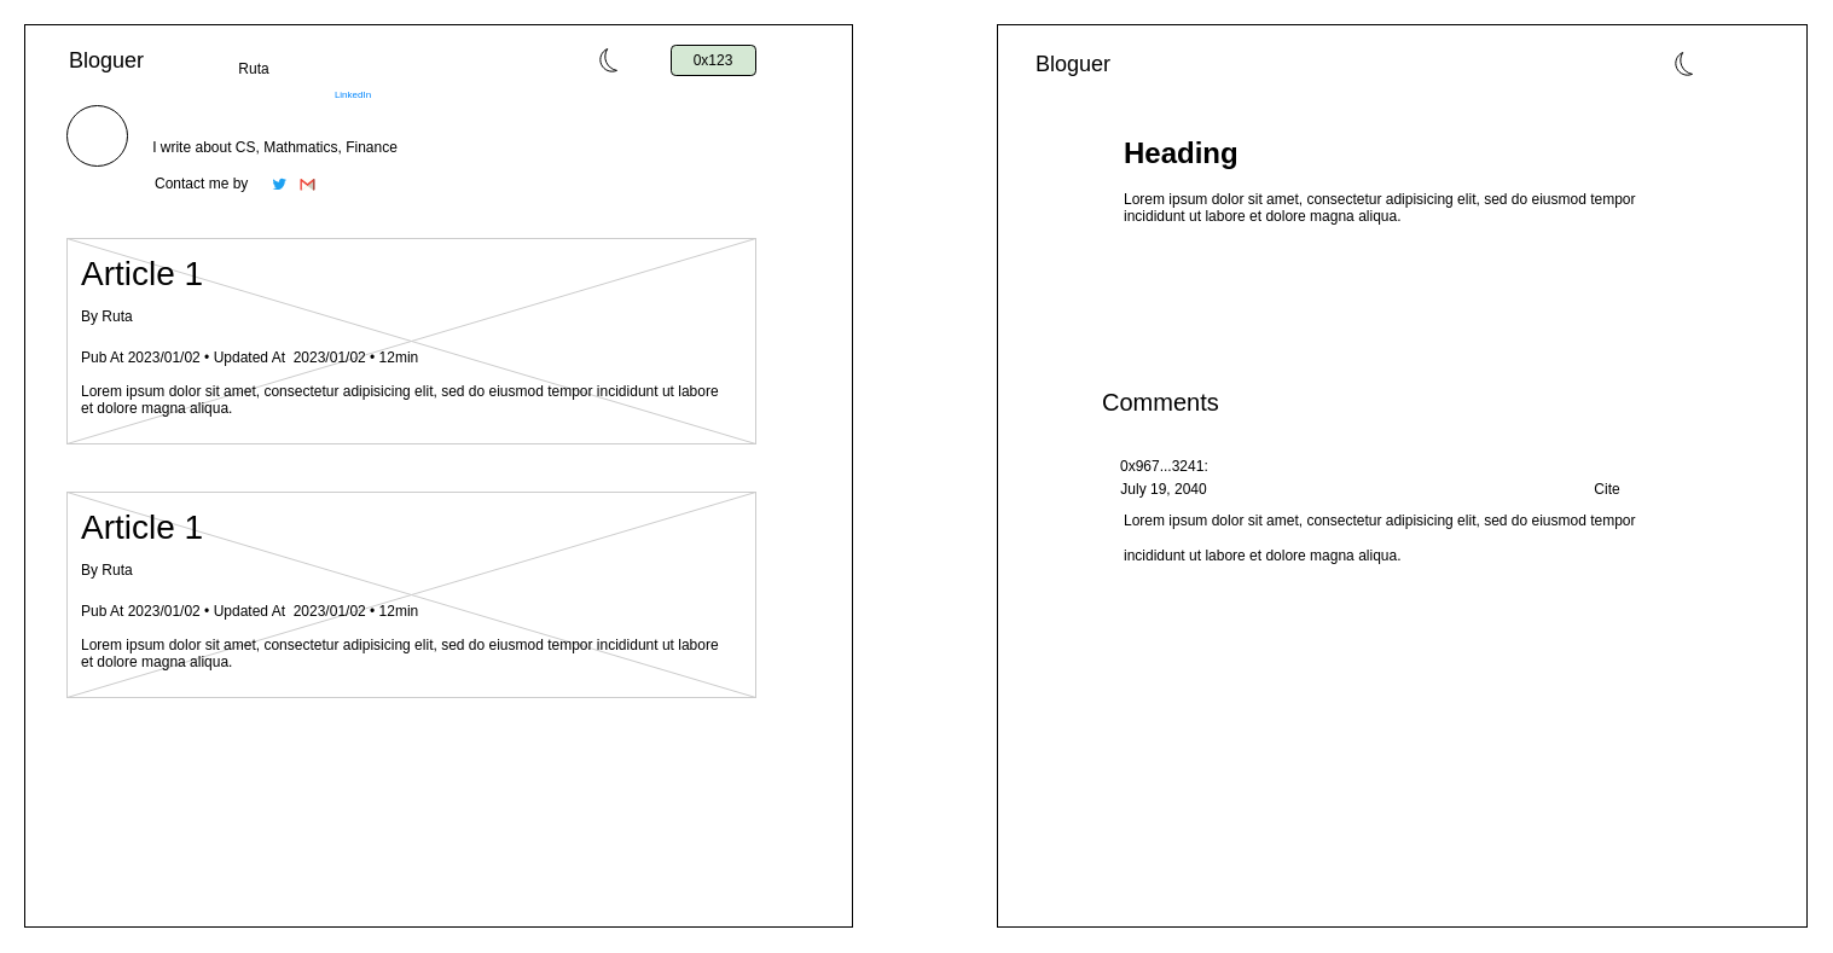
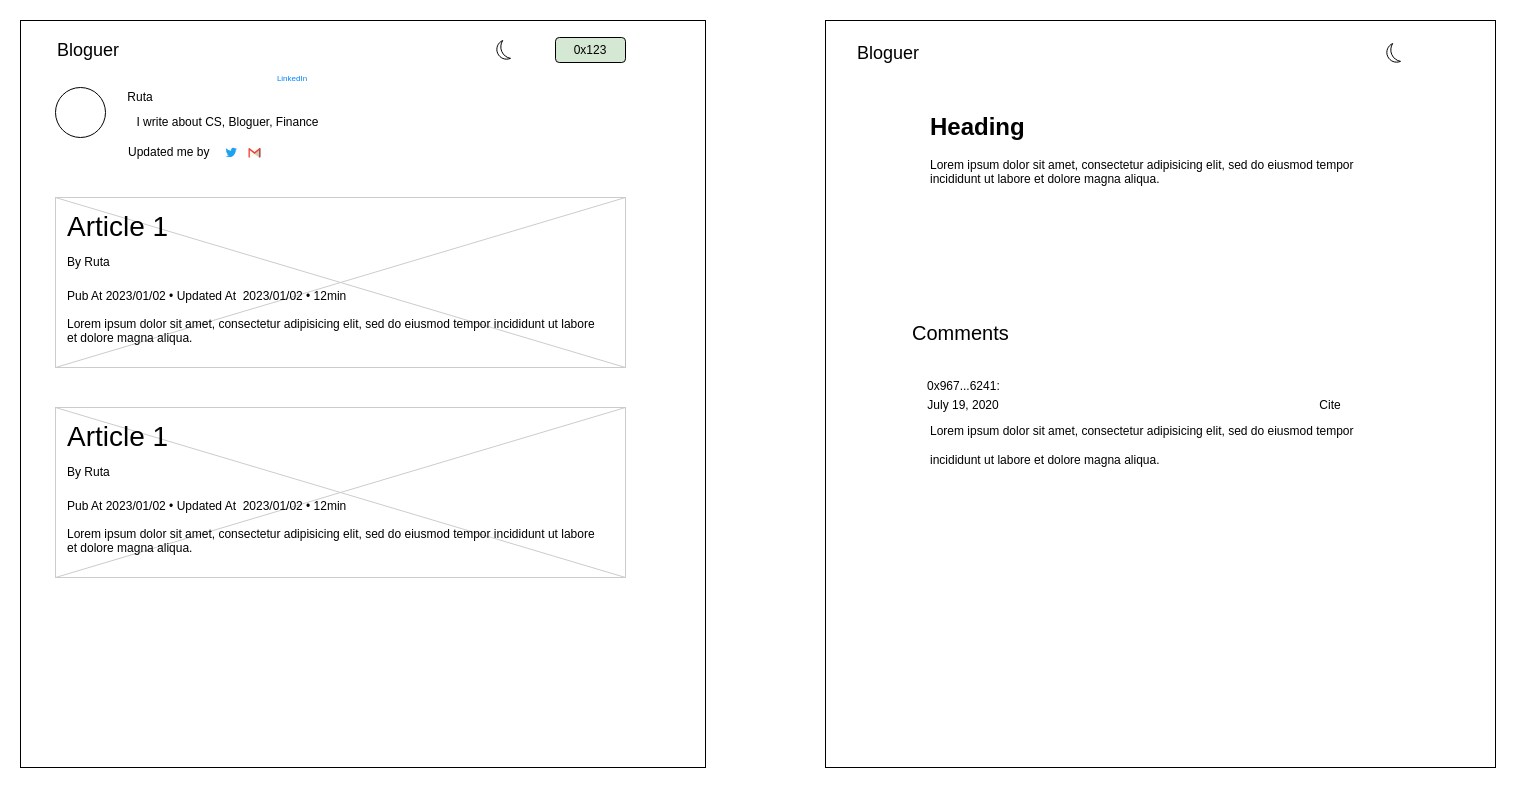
- <mxCell id="11" value="Ruta" style="text;html=1;strokeColor=none;fillColor=none;align=center;verticalAlign=middle;whiteSpace=wrap;rounded=0;fontSize=12;" vertex="1" parent="1"><mxGeometry x="185" y="47" width="50" height="20" as="geometry" /></mxCell>
+ <mxCell id="11" value="Ruta" style="text;html=1;strokeColor=none;fillColor=none;align=center;verticalAlign=middle;whiteSpace=wrap;rounded=0;fontSize=12;" vertex="1" parent="1"><mxGeometry x="115" y="87" width="50" height="20" as="geometry" /></mxCell>
- <mxCell id="12" value="I write about CS, Mathmatics, Finance" style="text;html=1;strokeColor=none;fillColor=none;align=center;verticalAlign=middle;whiteSpace=wrap;rounded=0;fontSize=12;" vertex="1" parent="1"><mxGeometry x="110" y="107" width="235" height="30" as="geometry" /></mxCell>
+ <mxCell id="12" value="I write about CS, Bloguer, Finance" style="text;html=1;strokeColor=none;fillColor=none;align=center;verticalAlign=middle;whiteSpace=wrap;rounded=0;fontSize=12;" vertex="1" parent="1"><mxGeometry x="110" y="107" width="235" height="30" as="geometry" /></mxCell>
- <mxCell id="13" value="Contact me by&amp;nbsp;" style="text;html=1;strokeColor=none;fillColor=none;align=left;verticalAlign=middle;whiteSpace=wrap;rounded=0;fontSize=12;" vertex="1" parent="1"><mxGeometry x="126" y="137" width="89" height="30" as="geometry" /></mxCell>
+ <mxCell id="13" value="Updated me by&amp;nbsp;" style="text;html=1;strokeColor=none;fillColor=none;align=left;verticalAlign=middle;whiteSpace=wrap;rounded=0;fontSize=12;" vertex="1" parent="1"><mxGeometry x="126" y="137" width="89" height="30" as="geometry" /></mxCell>
- <mxCell id="29" value="&lt;font style=&quot;font-size: 12px;&quot;&gt;0x967...3241:&amp;nbsp;&lt;/font&gt;" style="text;html=1;strokeColor=none;fillColor=none;align=left;verticalAlign=middle;whiteSpace=wrap;rounded=0;fontSize=20;" vertex="1" parent="1"><mxGeometry x="925" y="367" width="130" height="30" as="geometry" /></mxCell>
+ <mxCell id="29" value="&lt;font style=&quot;font-size: 12px;&quot;&gt;0x967...6241:&amp;nbsp;&lt;/font&gt;" style="text;html=1;strokeColor=none;fillColor=none;align=left;verticalAlign=middle;whiteSpace=wrap;rounded=0;fontSize=20;" vertex="1" parent="1"><mxGeometry x="925" y="367" width="130" height="30" as="geometry" /></mxCell>
- <mxCell id="32" value="July 19, 2040" style="text;html=1;strokeColor=none;fillColor=none;align=center;verticalAlign=middle;whiteSpace=wrap;rounded=0;fontSize=12;" vertex="1" parent="1"><mxGeometry x="908" y="395" width="110" height="20" as="geometry" /></mxCell>
+ <mxCell id="32" value="July 19, 2020" style="text;html=1;strokeColor=none;fillColor=none;align=center;verticalAlign=middle;whiteSpace=wrap;rounded=0;fontSize=12;" vertex="1" parent="1"><mxGeometry x="908" y="395" width="110" height="20" as="geometry" /></mxCell>
